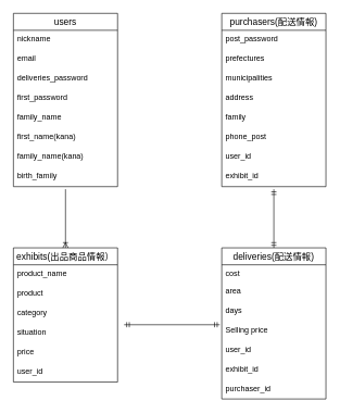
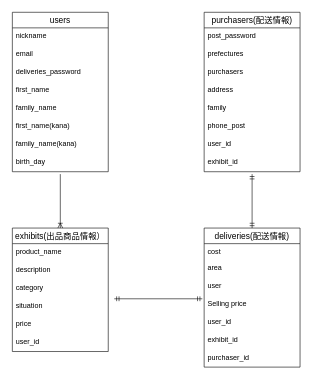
- <mxCell id="14" value="municipalities" style="text;strokeColor=none;fillColor=none;spacingLeft=4;spacingRight=4;overflow=hidden;rotatable=0;points=[[0,0.5],[1,0.5]];portConstraint=eastwest;fontSize=12;" parent="11" vertex="1"><mxGeometry y="86" width="160" height="30" as="geometry" /></mxCell>
+ <mxCell id="14" value="purchasers" style="text;strokeColor=none;fillColor=none;spacingLeft=4;spacingRight=4;overflow=hidden;rotatable=0;points=[[0,0.5],[1,0.5]];portConstraint=eastwest;fontSize=12;" parent="11" vertex="1"><mxGeometry y="86" width="160" height="30" as="geometry" /></mxCell>
- <mxCell id="6" value="first_password" style="text;strokeColor=none;fillColor=none;spacingLeft=4;spacingRight=4;overflow=hidden;rotatable=0;points=[[0,0.5],[1,0.5]];portConstraint=eastwest;fontSize=12;" parent="2" vertex="1"><mxGeometry y="116" width="160" height="30" as="geometry" /></mxCell>
+ <mxCell id="6" value="first_name" style="text;strokeColor=none;fillColor=none;spacingLeft=4;spacingRight=4;overflow=hidden;rotatable=0;points=[[0,0.5],[1,0.5]];portConstraint=eastwest;fontSize=12;" parent="2" vertex="1"><mxGeometry y="116" width="160" height="30" as="geometry" /></mxCell>
- <mxCell id="10" value="birth_family" style="text;strokeColor=none;fillColor=none;spacingLeft=4;spacingRight=4;overflow=hidden;rotatable=0;points=[[0,0.5],[1,0.5]];portConstraint=eastwest;fontSize=12;" parent="2" vertex="1"><mxGeometry y="236" width="160" height="30" as="geometry" /></mxCell>
+ <mxCell id="10" value="birth_day" style="text;strokeColor=none;fillColor=none;spacingLeft=4;spacingRight=4;overflow=hidden;rotatable=0;points=[[0,0.5],[1,0.5]];portConstraint=eastwest;fontSize=12;" parent="2" vertex="1"><mxGeometry y="236" width="160" height="30" as="geometry" /></mxCell>
- <mxCell id="22" value="product" style="text;strokeColor=none;fillColor=none;spacingLeft=4;spacingRight=4;overflow=hidden;rotatable=0;points=[[0,0.5],[1,0.5]];portConstraint=eastwest;fontSize=12;" parent="20" vertex="1"><mxGeometry y="56" width="160" height="30" as="geometry" /></mxCell>
+ <mxCell id="22" value="description" style="text;strokeColor=none;fillColor=none;spacingLeft=4;spacingRight=4;overflow=hidden;rotatable=0;points=[[0,0.5],[1,0.5]];portConstraint=eastwest;fontSize=12;" parent="20" vertex="1"><mxGeometry y="56" width="160" height="30" as="geometry" /></mxCell>
- <mxCell id="30" value="days" style="text;strokeColor=none;fillColor=none;spacingLeft=4;spacingRight=4;overflow=hidden;rotatable=0;points=[[0,0.5],[1,0.5]];portConstraint=eastwest;fontSize=12;" parent="27" vertex="1"><mxGeometry y="82" width="160" height="30" as="geometry" /></mxCell>
+ <mxCell id="30" value="user" style="text;strokeColor=none;fillColor=none;spacingLeft=4;spacingRight=4;overflow=hidden;rotatable=0;points=[[0,0.5],[1,0.5]];portConstraint=eastwest;fontSize=12;" parent="27" vertex="1"><mxGeometry y="82" width="160" height="30" as="geometry" /></mxCell>
